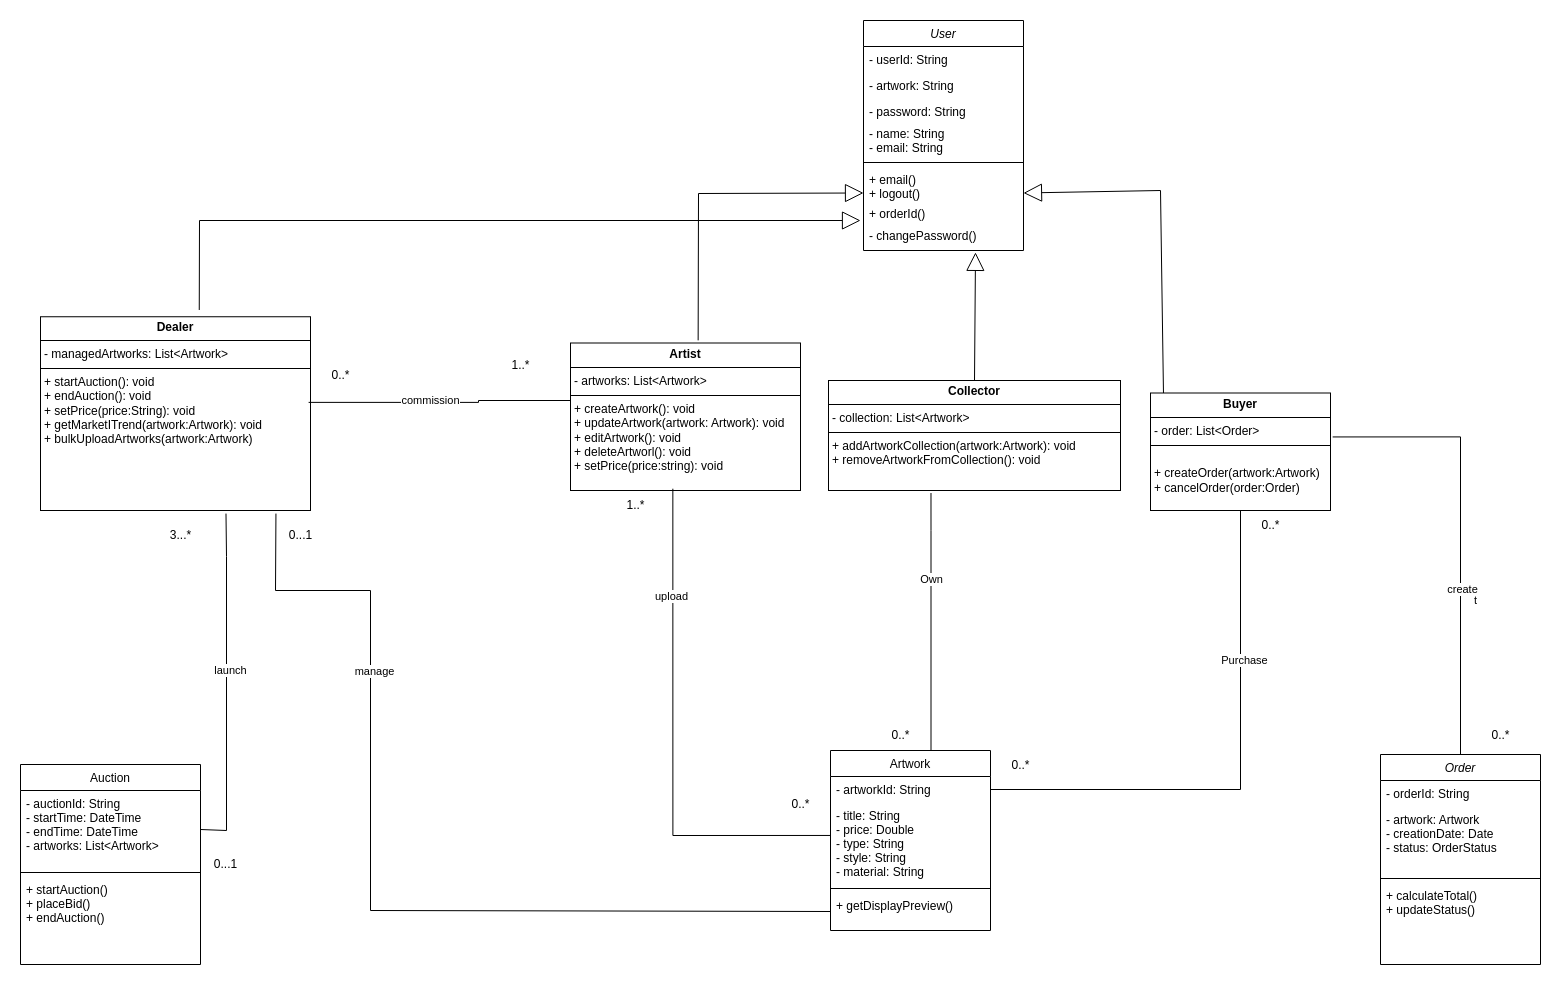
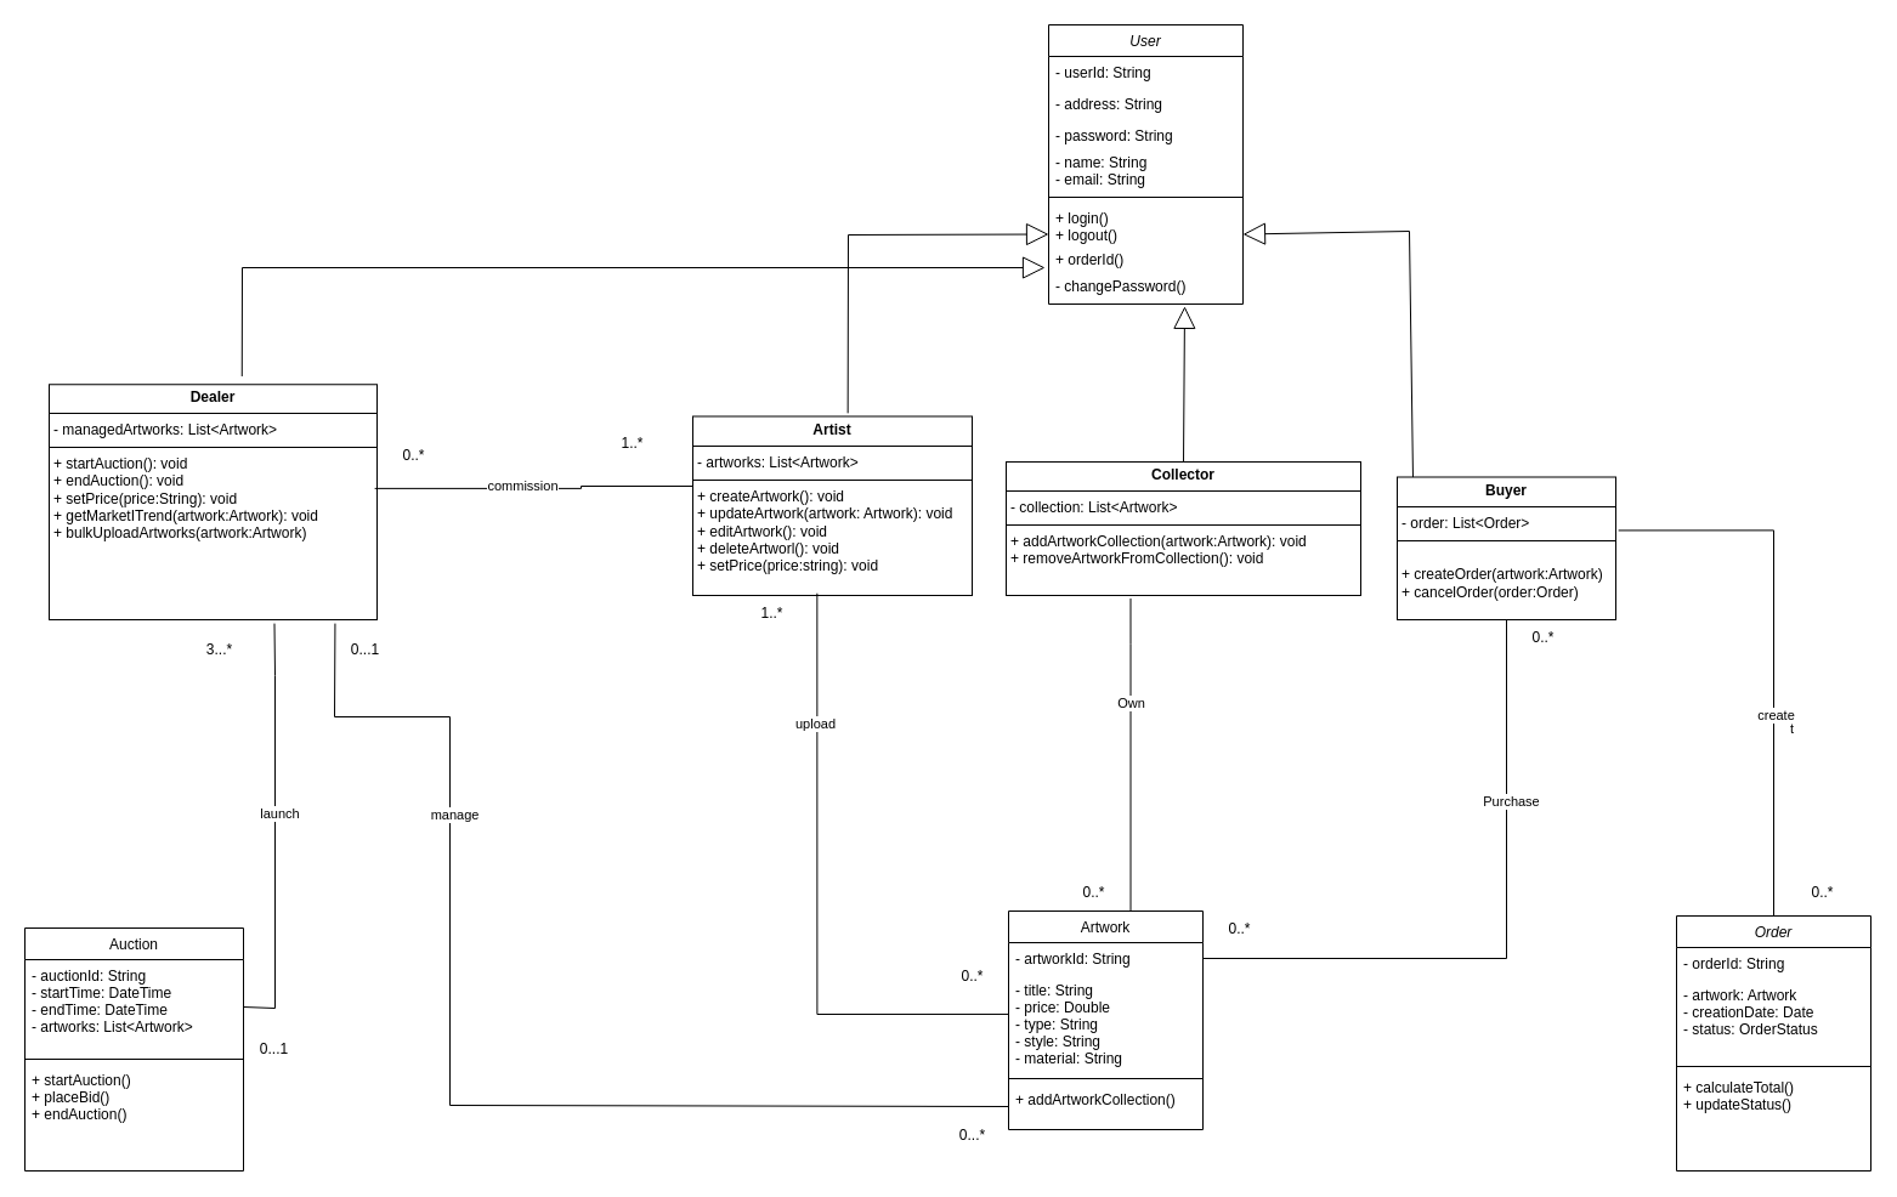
- <mxCell id="4" value="- artwork: String" style="text;align=left;verticalAlign=top;spacingLeft=4;spacingRight=4;overflow=hidden;rotatable=0;points=[[0,0.5],[1,0.5]];portConstraint=eastwest;" vertex="1" parent="2"><mxGeometry y="52" width="160" height="26" as="geometry" /></mxCell>
+ <mxCell id="4" value="- address: String" style="text;align=left;verticalAlign=top;spacingLeft=4;spacingRight=4;overflow=hidden;rotatable=0;points=[[0,0.5],[1,0.5]];portConstraint=eastwest;" vertex="1" parent="2"><mxGeometry y="52" width="160" height="26" as="geometry" /></mxCell>
- <mxCell id="8" value="+ email()&#10;+ logout()" style="text;align=left;verticalAlign=top;spacingLeft=4;spacingRight=4;overflow=hidden;rotatable=0;points=[[0,0.5],[1,0.5]];portConstraint=eastwest;" vertex="1" parent="2"><mxGeometry y="146" width="160" height="34" as="geometry" /></mxCell>
+ <mxCell id="8" value="+ login()&#10;+ logout()" style="text;align=left;verticalAlign=top;spacingLeft=4;spacingRight=4;overflow=hidden;rotatable=0;points=[[0,0.5],[1,0.5]];portConstraint=eastwest;" vertex="1" parent="2"><mxGeometry y="146" width="160" height="34" as="geometry" /></mxCell>
- <mxCell id="15" value="+ getDisplayPreview()" style="text;align=left;verticalAlign=top;spacingLeft=4;spacingRight=4;overflow=hidden;rotatable=0;points=[[0,0.5],[1,0.5]];portConstraint=eastwest;" vertex="1" parent="11"><mxGeometry y="142" width="160" height="38" as="geometry" /></mxCell>
+ <mxCell id="15" value="+ addArtworkCollection()" style="text;align=left;verticalAlign=top;spacingLeft=4;spacingRight=4;overflow=hidden;rotatable=0;points=[[0,0.5],[1,0.5]];portConstraint=eastwest;" vertex="1" parent="11"><mxGeometry y="142" width="160" height="38" as="geometry" /></mxCell>
+ <mxCell id="55" value="0...*" style="text;html=1;align=center;verticalAlign=middle;resizable=0;points [];autosize=1;strokeColor=none;fillColor=none;" vertex="1" parent="1"><mxGeometry x="780" y="920" width="40" height="30" as="geometry" /></mxCell>
